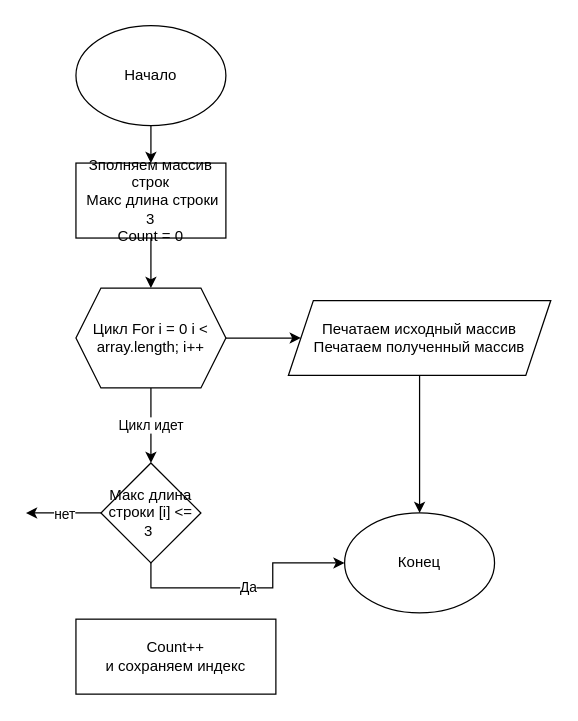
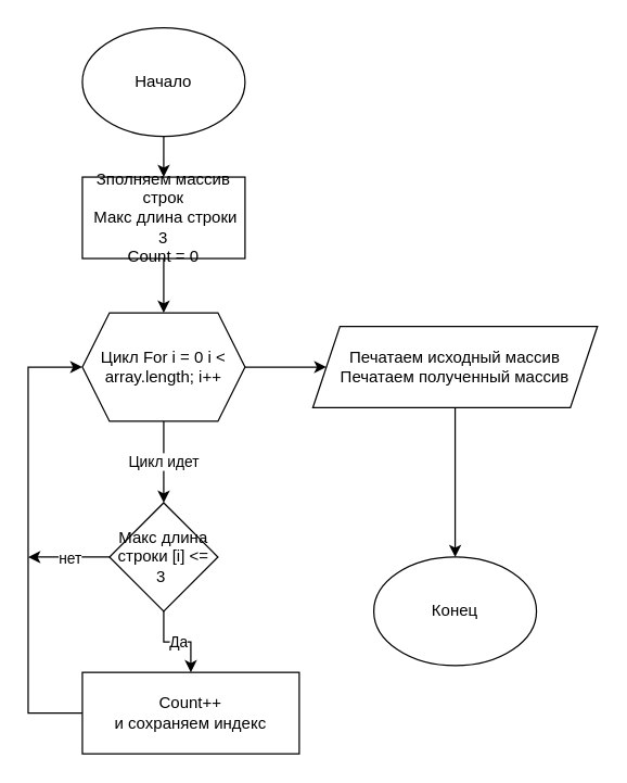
+ <mxCell id="11" style="edgeStyle=orthogonalEdgeStyle;rounded=0;orthogonalLoop=1;jettySize=auto;html=1;exitX=0;exitY=0.5;exitDx=0;exitDy=0;entryX=0;entryY=0.5;entryDx=0;entryDy=0;" edge="1" parent="1" source="12" target="7"><mxGeometry relative="1" as="geometry"><Array as="points"><mxPoint x="20" y="525" /><mxPoint x="20" y="270" /></Array></mxGeometry></mxCell>
- <mxCell id="8" value="Да" style="edgeStyle=orthogonalEdgeStyle;rounded=0;orthogonalLoop=1;jettySize=auto;html=1;exitX=0.5;exitY=1;exitDx=0;exitDy=0;" edge="1" parent="1" source="10" target="15"><mxGeometry relative="1" as="geometry" /></mxCell>
+ <mxCell id="8" value="Да" style="edgeStyle=orthogonalEdgeStyle;rounded=0;orthogonalLoop=1;jettySize=auto;html=1;exitX=0.5;exitY=1;exitDx=0;exitDy=0;entryX=0.5;entryY=0;entryDx=0;entryDy=0;" edge="1" parent="1" source="10" target="12"><mxGeometry relative="1" as="geometry" /></mxCell>
